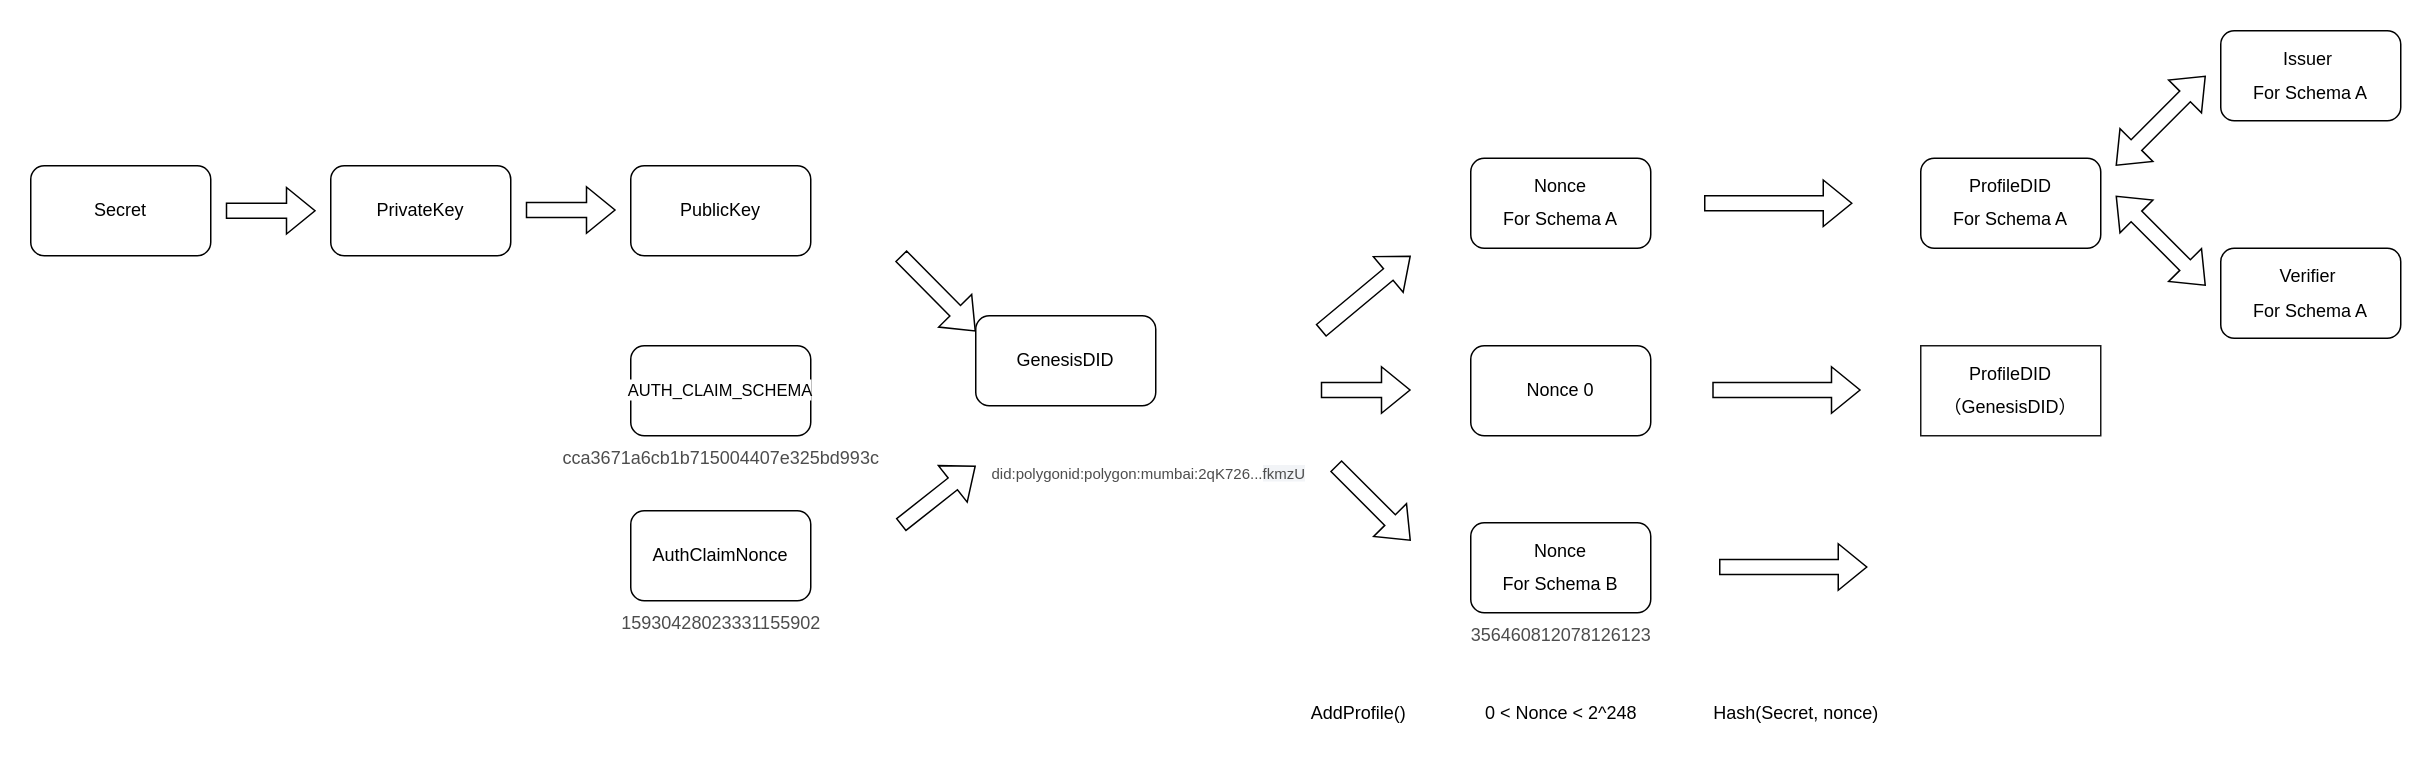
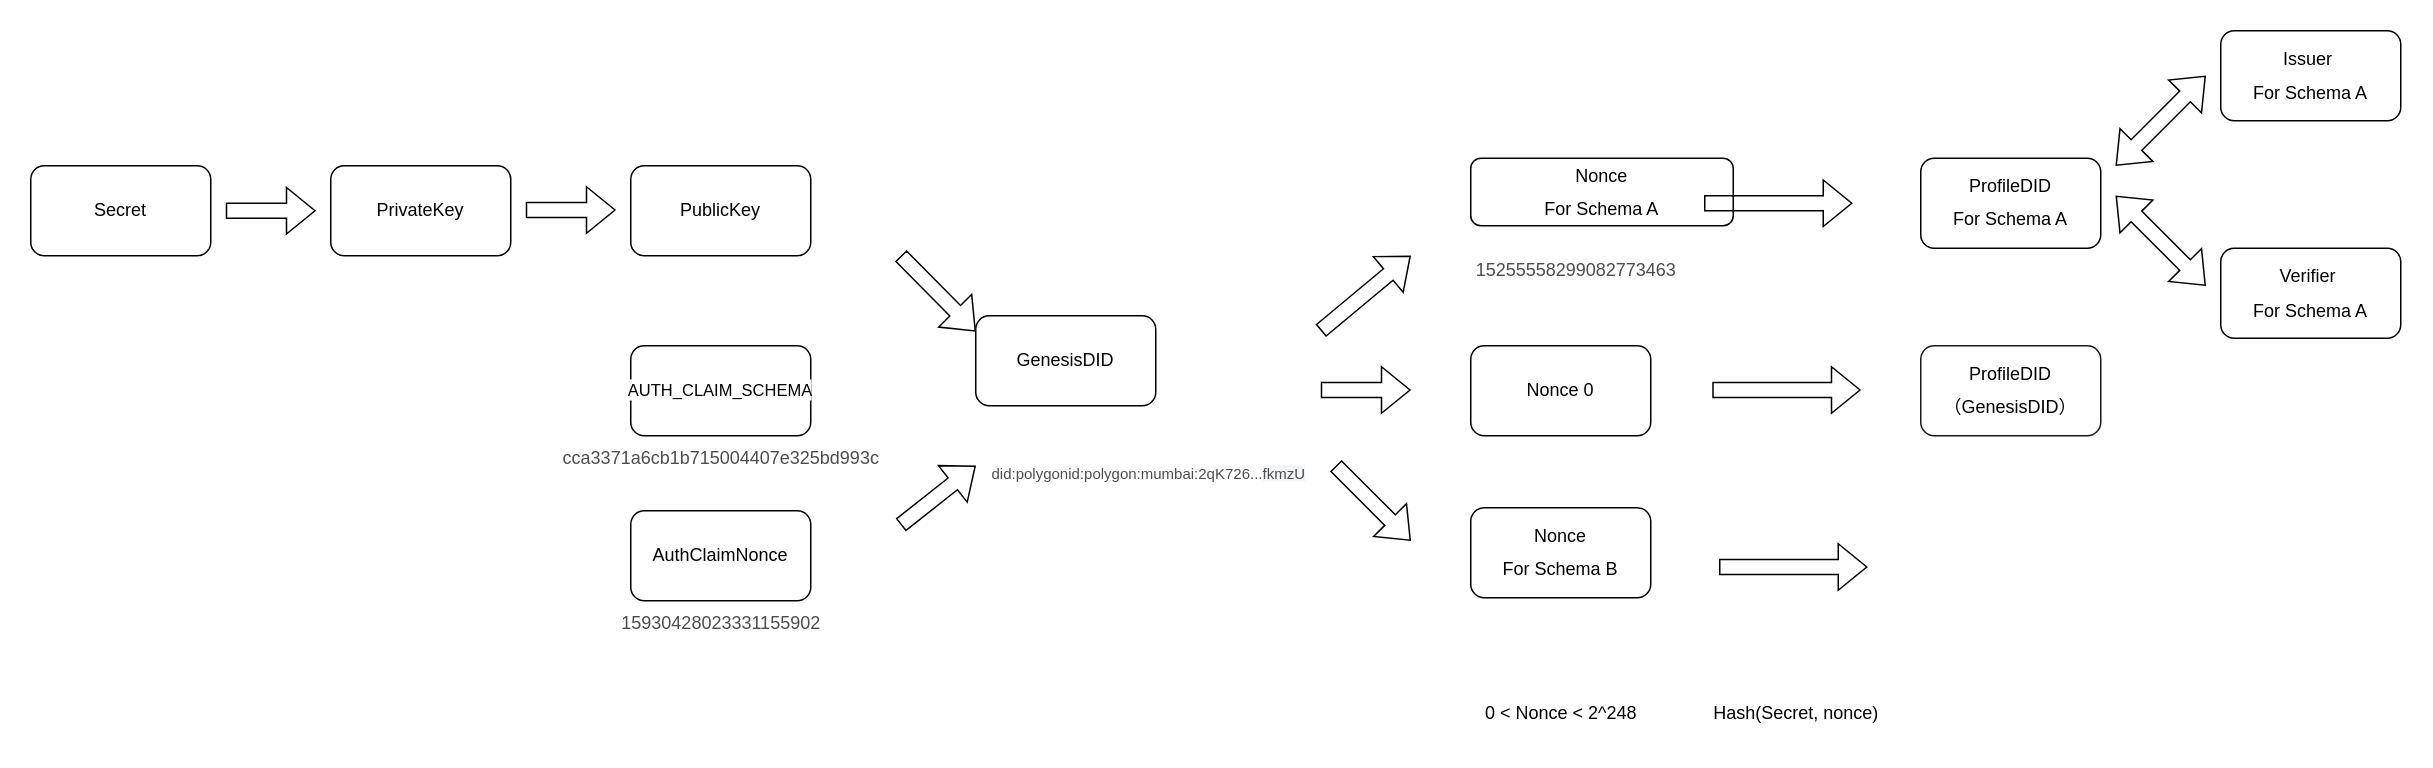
- <mxCell id="17" value="&lt;p style=&quot;line-height: 90%;&quot;&gt;Nonce &lt;br&gt;&lt;br&gt;For Schema A&lt;/p&gt;" style="rounded=1;whiteSpace=wrap;html=1;" vertex="1" parent="1"><mxGeometry x="980" y="105" width="120" height="60" as="geometry" /></mxCell>
+ <mxCell id="17" value="&lt;p style=&quot;line-height: 90%;&quot;&gt;Nonce &lt;br&gt;&lt;br&gt;For Schema A&lt;/p&gt;" style="rounded=1;whiteSpace=wrap;html=1;" vertex="1" parent="1"><mxGeometry x="980" y="105" width="175" height="45" as="geometry" /></mxCell>
+ <mxCell id="18" value="&lt;font color=&quot;#4d4d4d&quot;&gt;15255558299082773463&lt;/font&gt;" style="text;html=1;align=center;verticalAlign=middle;resizable=0;points=[];autosize=1;strokeColor=none;fillColor=none;" vertex="1" parent="1"><mxGeometry x="970" y="165" width="160" height="30" as="geometry" /></mxCell>
- <mxCell id="29" value="&lt;p style=&quot;line-height: 80%;&quot;&gt;ProfileDID&lt;/p&gt;&lt;p style=&quot;line-height: 80%;&quot;&gt;（GenesisDID）&lt;/p&gt;" style="whiteSpace=wrap;html=1;opacity=90;rounded=0;" vertex="1" parent="1"><mxGeometry x="1280" y="230" width="120" height="60" as="geometry" /></mxCell>
+ <mxCell id="29" value="&lt;p style=&quot;line-height: 80%;&quot;&gt;ProfileDID&lt;/p&gt;&lt;p style=&quot;line-height: 80%;&quot;&gt;（GenesisDID）&lt;/p&gt;" style="rounded=1;whiteSpace=wrap;html=1;opacity=90;" vertex="1" parent="1"><mxGeometry x="1280" y="230" width="120" height="60" as="geometry" /></mxCell>
- <mxCell id="12" value="&lt;font color=&quot;#4d4d4d&quot; style=&quot;font-size: 12px;&quot;&gt;cca3671a6cb1b715004407e325bd993c&lt;/font&gt;" style="text;html=1;align=center;verticalAlign=middle;resizable=0;points=[];autosize=1;strokeColor=none;fillColor=none;" vertex="1" parent="1"><mxGeometry x="365" y="290" width="230" height="30" as="geometry" /></mxCell>
+ <mxCell id="12" value="&lt;font color=&quot;#4d4d4d&quot; style=&quot;font-size: 12px;&quot;&gt;cca3371a6cb1b715004407e325bd993c&lt;/font&gt;" style="text;html=1;align=center;verticalAlign=middle;resizable=0;points=[];autosize=1;strokeColor=none;fillColor=none;" vertex="1" parent="1"><mxGeometry x="365" y="290" width="230" height="30" as="geometry" /></mxCell>
- <mxCell id="25" value="&lt;p style=&quot;line-height: 90%;&quot;&gt;Nonce &lt;br&gt;&lt;br&gt;For Schema B&lt;/p&gt;" style="rounded=1;whiteSpace=wrap;html=1;" vertex="1" parent="1"><mxGeometry x="980" y="348" width="120" height="60" as="geometry" /></mxCell>
+ <mxCell id="25" value="&lt;p style=&quot;line-height: 90%;&quot;&gt;Nonce &lt;br&gt;&lt;br&gt;For Schema B&lt;/p&gt;" style="rounded=1;whiteSpace=wrap;html=1;" vertex="1" parent="1"><mxGeometry x="980" y="338" width="120" height="60" as="geometry" /></mxCell>
- <mxCell id="24" value="&lt;font color=&quot;#4d4d4d&quot;&gt;356460812078126123&lt;/font&gt;" style="text;html=1;align=center;verticalAlign=middle;resizable=0;points=[];autosize=1;strokeColor=none;fillColor=none;" vertex="1" parent="1"><mxGeometry x="970" y="408" width="140" height="30" as="geometry" /></mxCell>
- <mxCell id="22" value="AddProfile()" style="text;html=1;align=center;verticalAlign=middle;resizable=0;points=[];autosize=1;strokeColor=none;fillColor=none;" vertex="1" parent="1"><mxGeometry x="860" y="460" width="90" height="30" as="geometry" /></mxCell>
